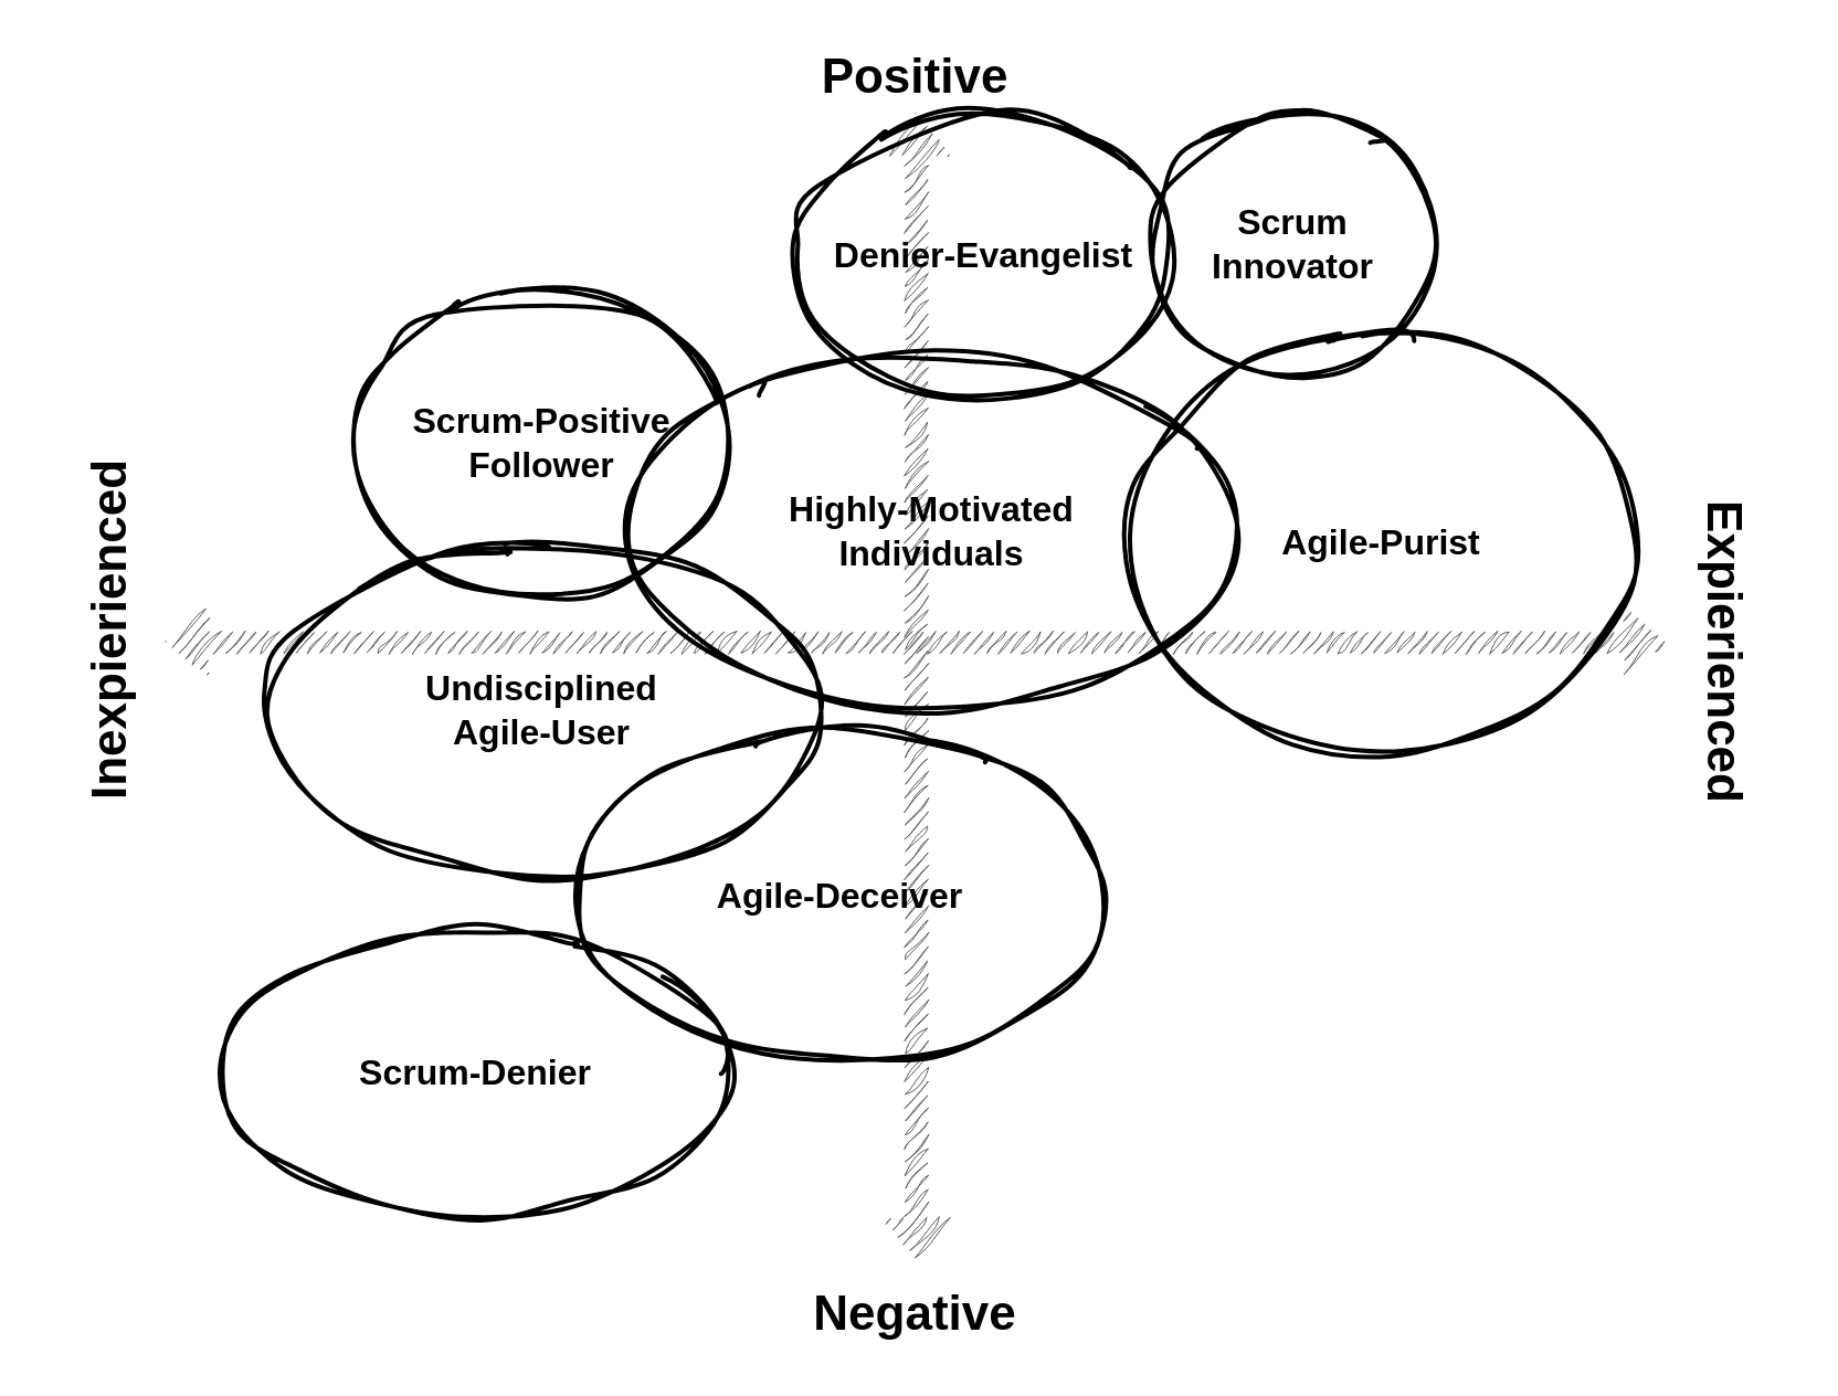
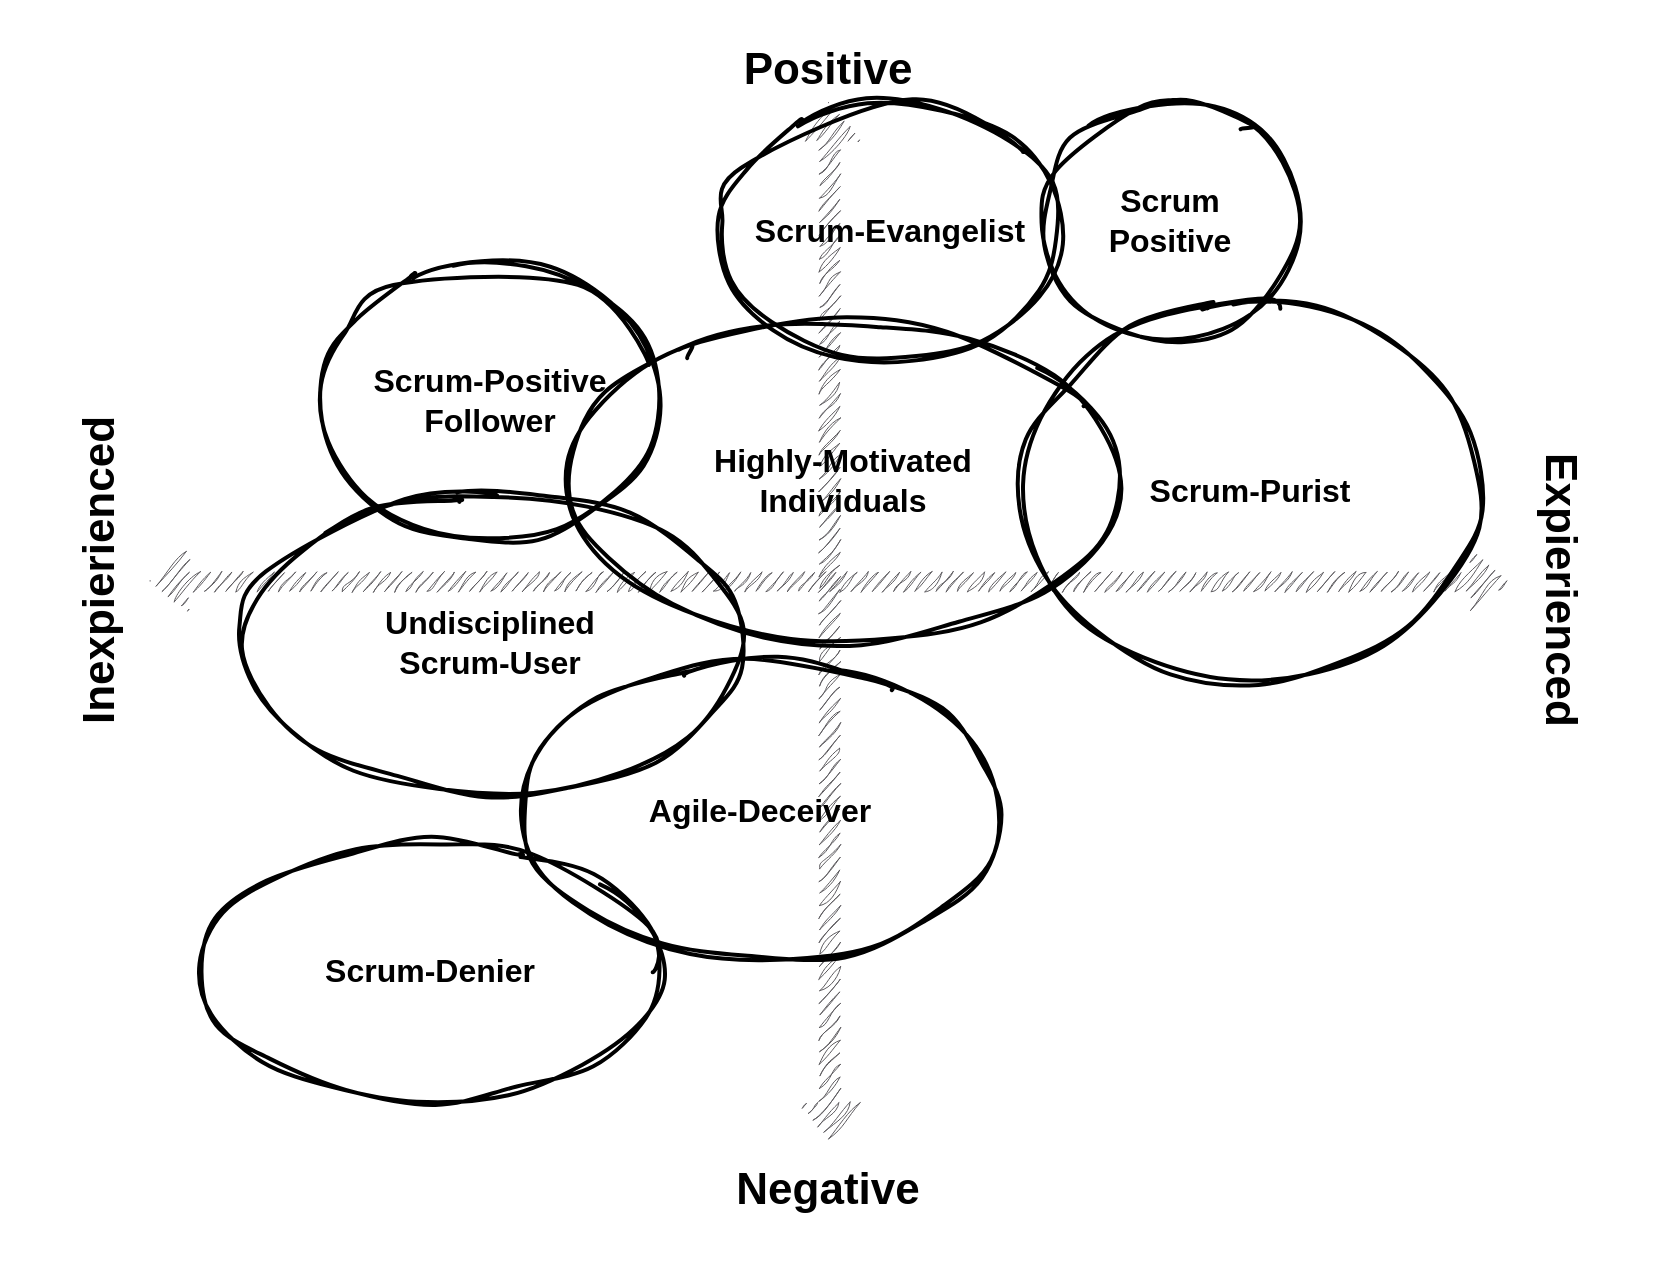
- <mxCell id="10" value="Scrum &lt;br&gt;Innovator" style="ellipse;whiteSpace=wrap;html=1;strokeColor=#000000;fillColor=none;fontStyle=1;fontColor=#000000;fontSize=16;strokeWidth=2;sketch=1;curveFitting=1;jiggle=2;" parent="1" vertex="1"><mxGeometry x="520" y="50" width="130" height="120" as="geometry" /></mxCell>
+ <mxCell id="10" value="Scrum &lt;br&gt;Positive" style="ellipse;whiteSpace=wrap;html=1;strokeColor=#000000;fillColor=none;fontStyle=1;fontColor=#000000;fontSize=16;strokeWidth=2;sketch=1;curveFitting=1;jiggle=2;" parent="1" vertex="1"><mxGeometry x="520" y="50" width="130" height="120" as="geometry" /></mxCell>
- <mxCell id="9" value="Denier-Evangelist" style="ellipse;whiteSpace=wrap;html=1;strokeColor=#000000;fillColor=none;fontStyle=1;fontColor=#000000;fontSize=16;strokeWidth=2;sketch=1;curveFitting=1;jiggle=2;" parent="1" vertex="1"><mxGeometry x="360" y="50" width="170" height="130" as="geometry" /></mxCell>
+ <mxCell id="9" value="Scrum-Evangelist" style="ellipse;whiteSpace=wrap;html=1;strokeColor=#000000;fillColor=none;fontStyle=1;fontColor=#000000;fontSize=16;strokeWidth=2;sketch=1;curveFitting=1;jiggle=2;" parent="1" vertex="1"><mxGeometry x="360" y="50" width="170" height="130" as="geometry" /></mxCell>
- <mxCell id="8" value="Agile-Purist" style="ellipse;whiteSpace=wrap;html=1;strokeColor=#000000;fillColor=none;fontStyle=1;fontColor=#000000;fontSize=16;strokeWidth=2;sketch=1;curveFitting=1;jiggle=2;" parent="1" vertex="1"><mxGeometry x="510" y="150" width="230" height="190" as="geometry" /></mxCell>
+ <mxCell id="8" value="Scrum-Purist" style="ellipse;whiteSpace=wrap;html=1;strokeColor=#000000;fillColor=none;fontStyle=1;fontColor=#000000;fontSize=16;strokeWidth=2;sketch=1;curveFitting=1;jiggle=2;" parent="1" vertex="1"><mxGeometry x="510" y="150" width="230" height="190" as="geometry" /></mxCell>
- <mxCell id="14" value="Undisciplined &lt;br&gt;Agile-User" style="ellipse;whiteSpace=wrap;html=1;strokeColor=#000000;fillColor=none;fontStyle=1;fontColor=#000000;fontSize=16;strokeWidth=2;sketch=1;curveFitting=1;jiggle=2;" parent="1" vertex="1"><mxGeometry x="120" y="246" width="250" height="150" as="geometry" /></mxCell>
+ <mxCell id="14" value="Undisciplined &lt;br&gt;Scrum-User" style="ellipse;whiteSpace=wrap;html=1;strokeColor=#000000;fillColor=none;fontStyle=1;fontColor=#000000;fontSize=16;strokeWidth=2;sketch=1;curveFitting=1;jiggle=2;" parent="1" vertex="1"><mxGeometry x="120" y="246" width="250" height="150" as="geometry" /></mxCell>
